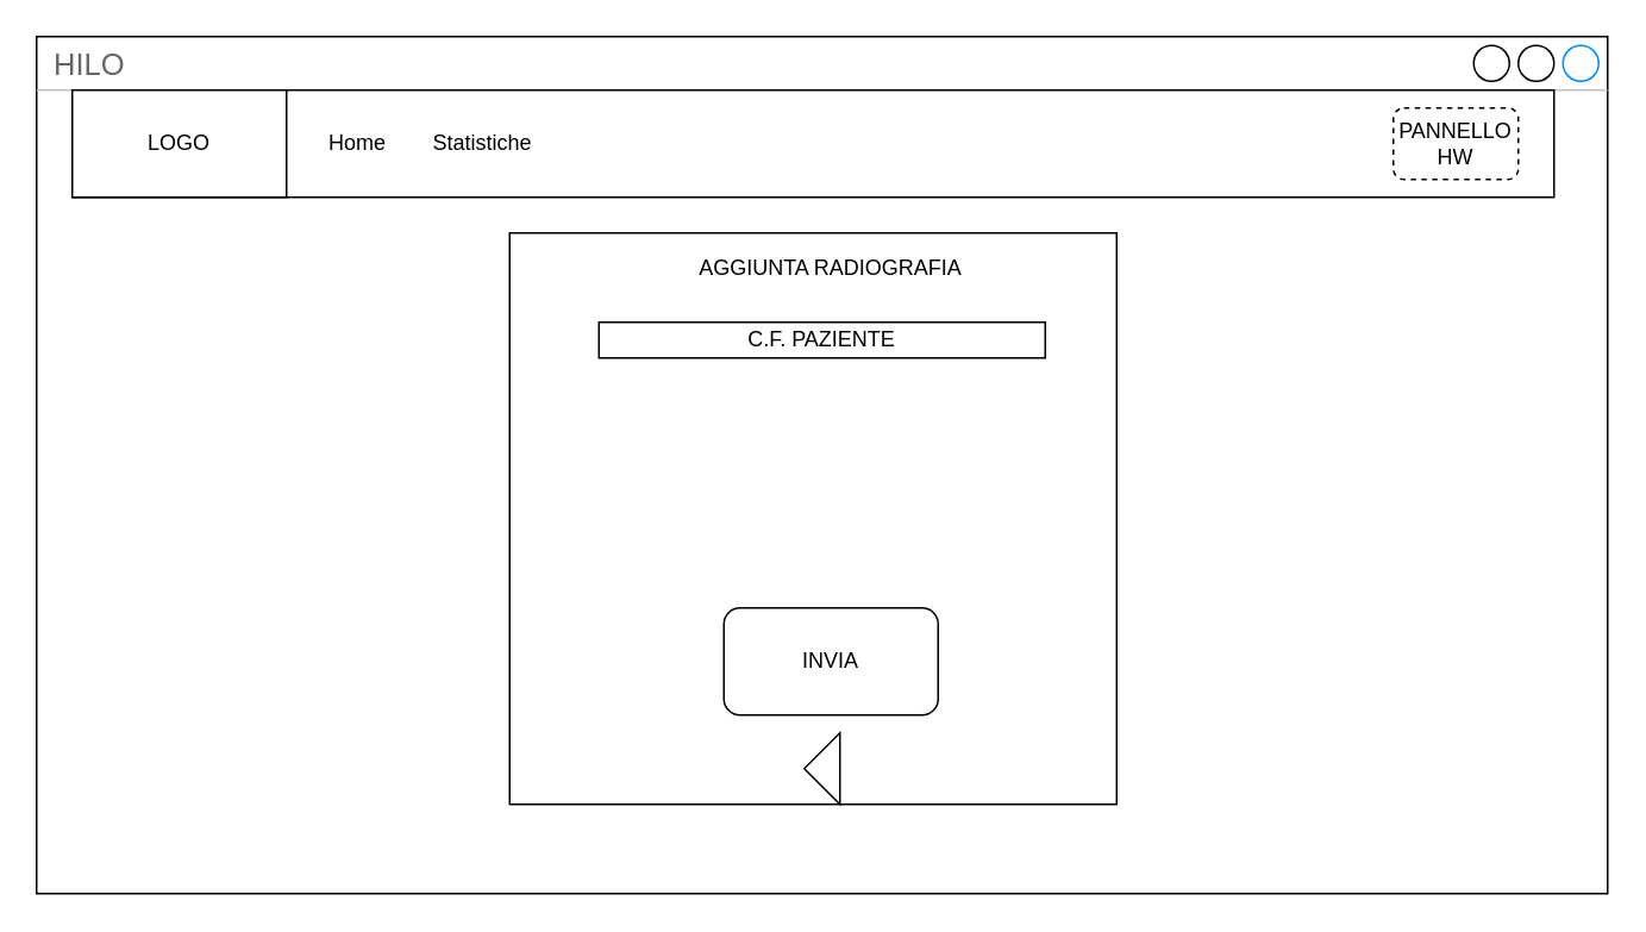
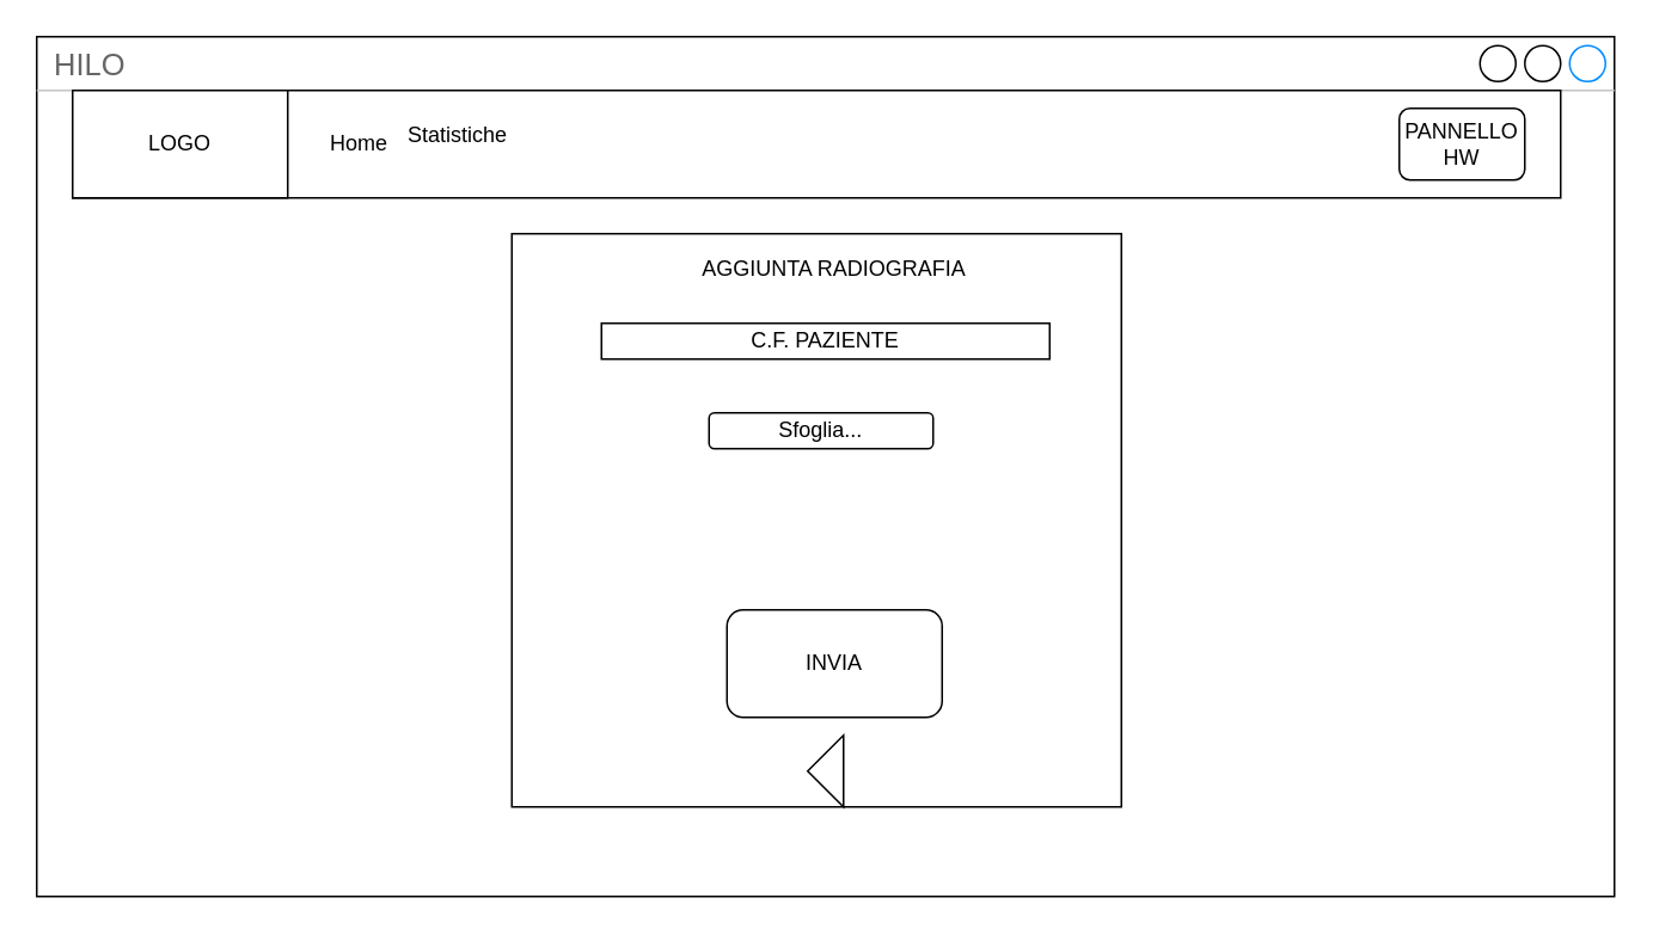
- <mxCell id="6" value="Statistiche" style="text;html=1;strokeColor=none;fillColor=none;align=center;verticalAlign=middle;whiteSpace=wrap;rounded=0;" vertex="1" parent="1"><mxGeometry x="250" y="70" width="40" height="20" as="geometry" /></mxCell>
+ <mxCell id="6" value="Statistiche" style="text;html=1;strokeColor=none;fillColor=none;align=center;verticalAlign=middle;whiteSpace=wrap;rounded=0;" vertex="1" parent="1"><mxGeometry x="235" y="65" width="40" height="20" as="geometry" /></mxCell>
- <mxCell id="8" value="PANNELLO HW" style="rounded=1;whiteSpace=wrap;html=1;dashed=1;" vertex="1" parent="1"><mxGeometry x="780" y="60" width="70" height="40" as="geometry" /></mxCell>
+ <mxCell id="8" value="PANNELLO HW" style="rounded=1;whiteSpace=wrap;html=1;" vertex="1" parent="1"><mxGeometry x="780" y="60" width="70" height="40" as="geometry" /></mxCell>
+ <mxCell id="13" value="Sfoglia..." style="rounded=1;whiteSpace=wrap;html=1;" vertex="1" parent="1"><mxGeometry x="395" y="230" width="125" height="20" as="geometry" /></mxCell>
